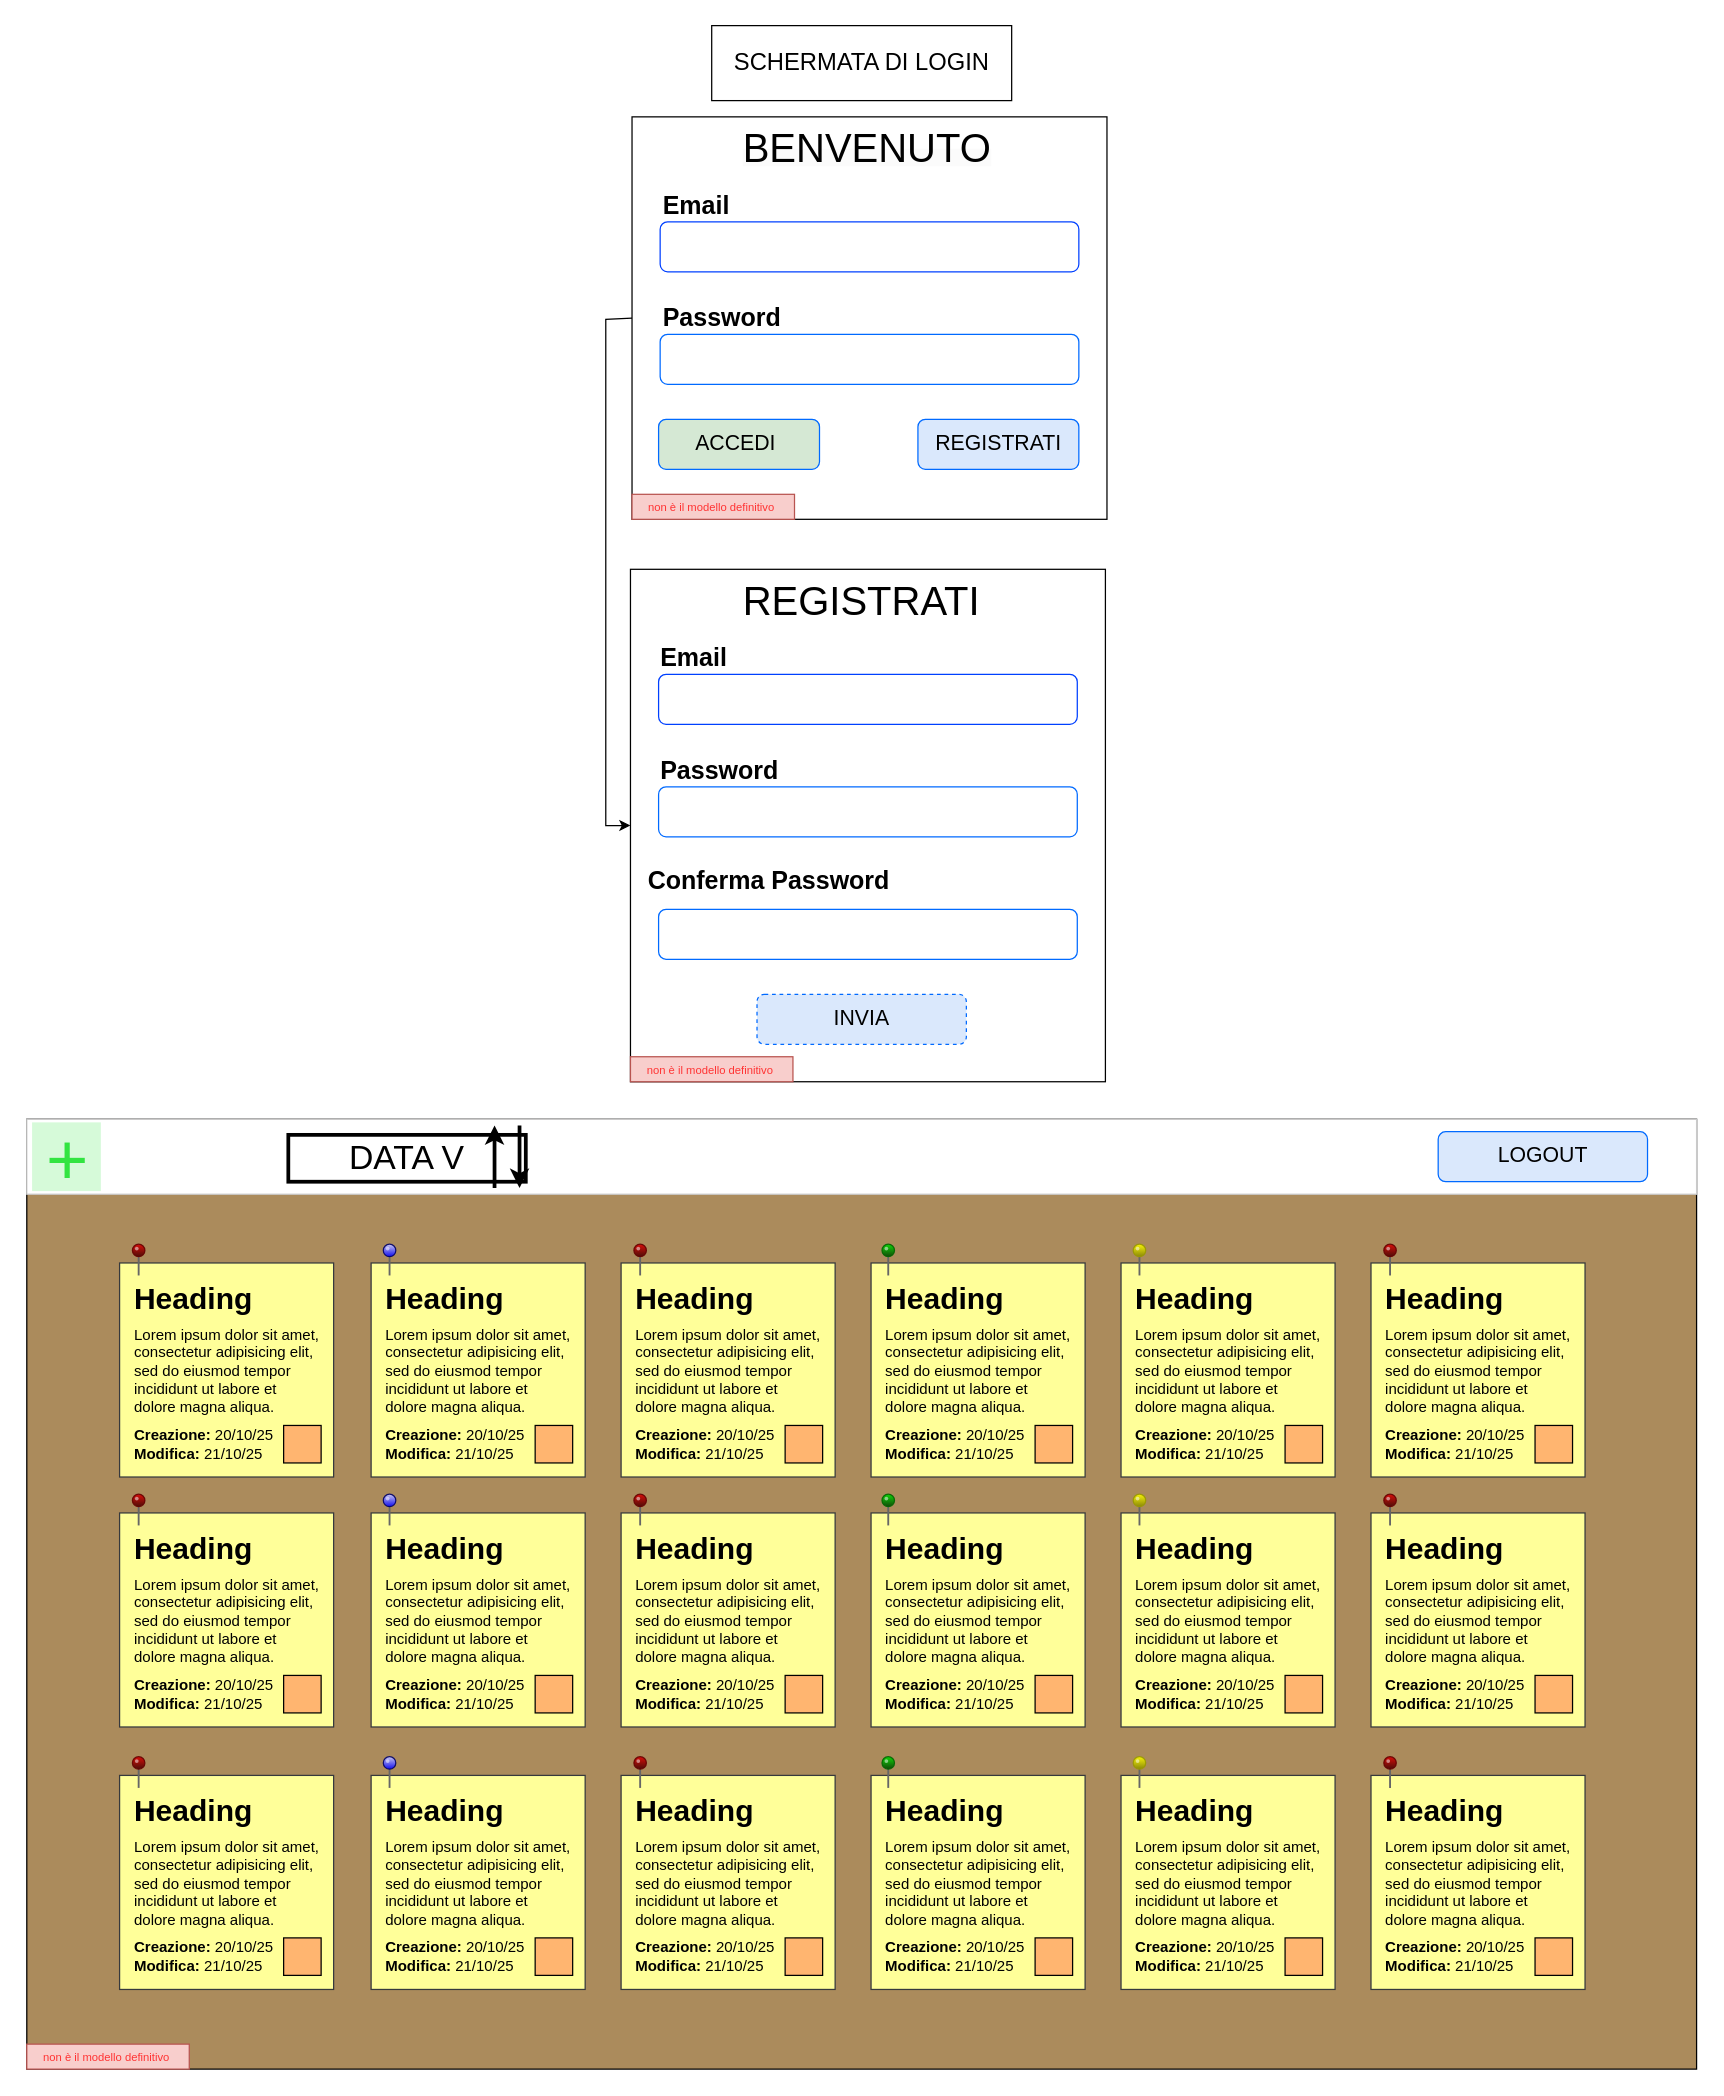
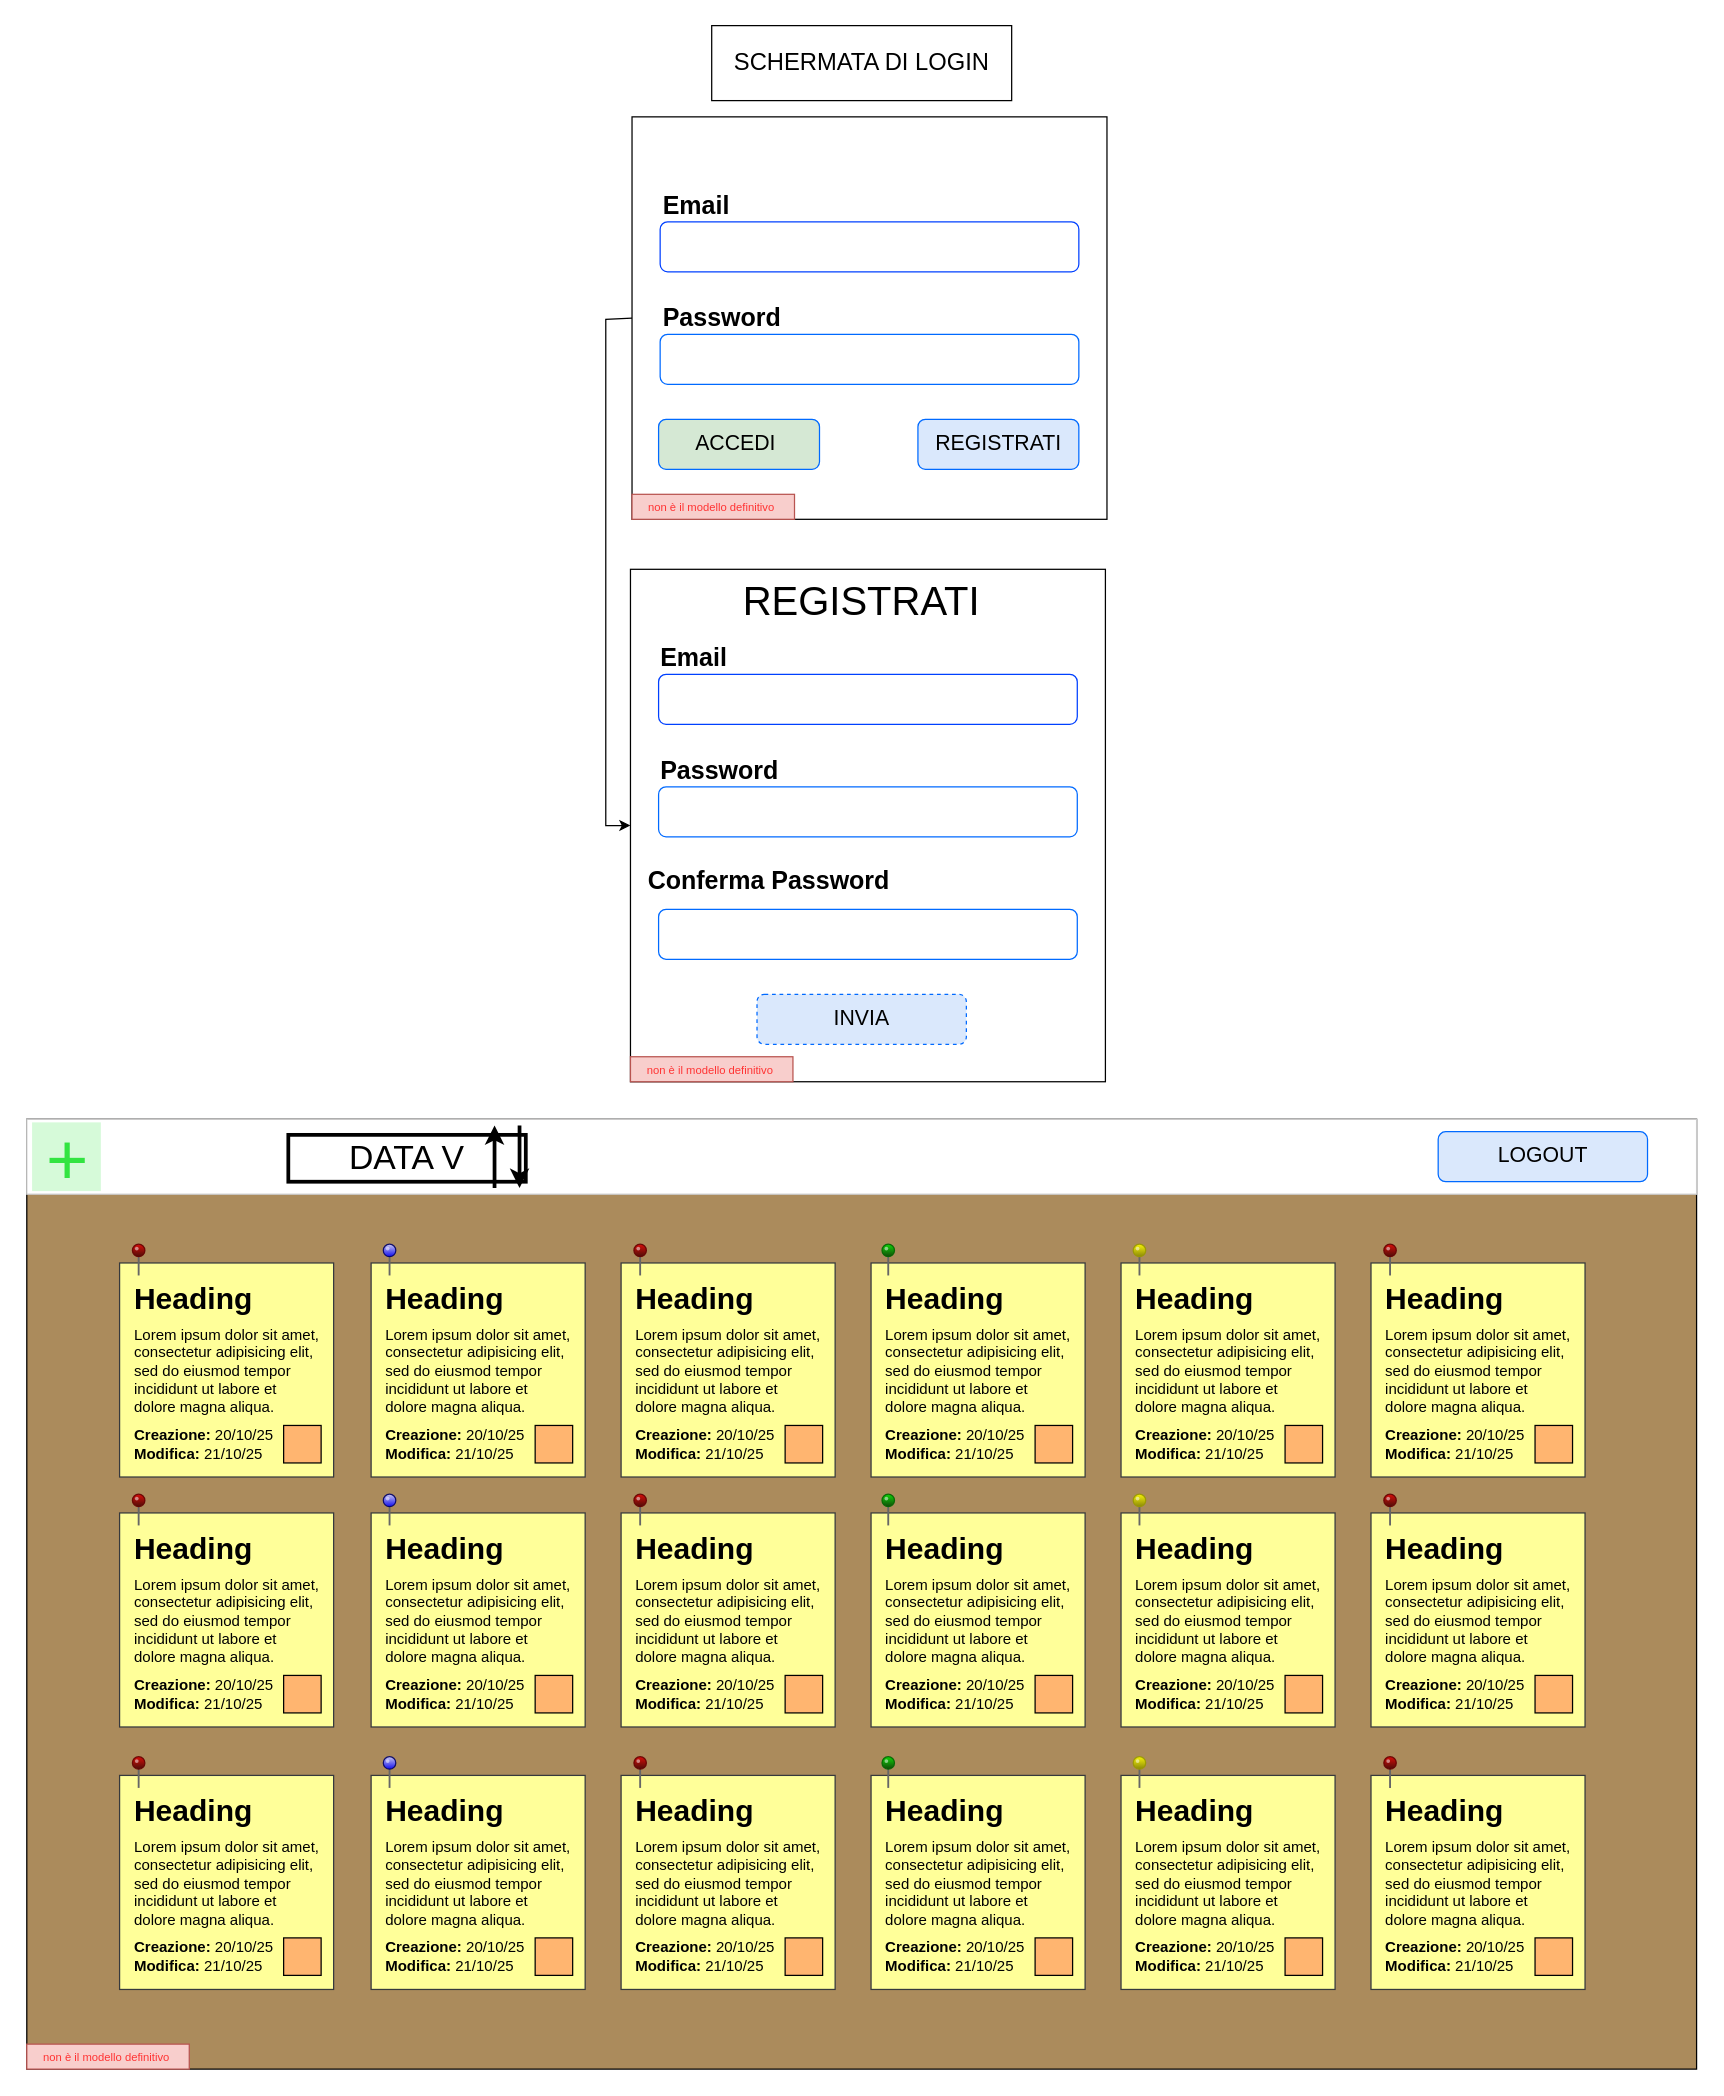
- <mxCell id="9" value="&lt;span style=&quot;color: rgb(0, 0, 0); font-family: Helvetica; font-style: normal; font-variant-ligatures: normal; font-variant-caps: normal; font-weight: 400; letter-spacing: normal; orphans: 2; text-align: center; text-indent: 0px; text-transform: none; widows: 2; word-spacing: 0px; -webkit-text-stroke-width: 0px; white-space: normal; background-color: rgb(251, 251, 251); text-decoration-thickness: initial; text-decoration-style: initial; text-decoration-color: initial; float: none; display: inline !important;&quot;&gt;&lt;font style=&quot;font-size: 32px;&quot;&gt;BENVENUTO&lt;/font&gt;&lt;/span&gt;" style="text;whiteSpace=wrap;html=1;" parent="1" vertex="1"><mxGeometry x="591.88" y="93" width="206.25" height="52" as="geometry" /></mxCell>
